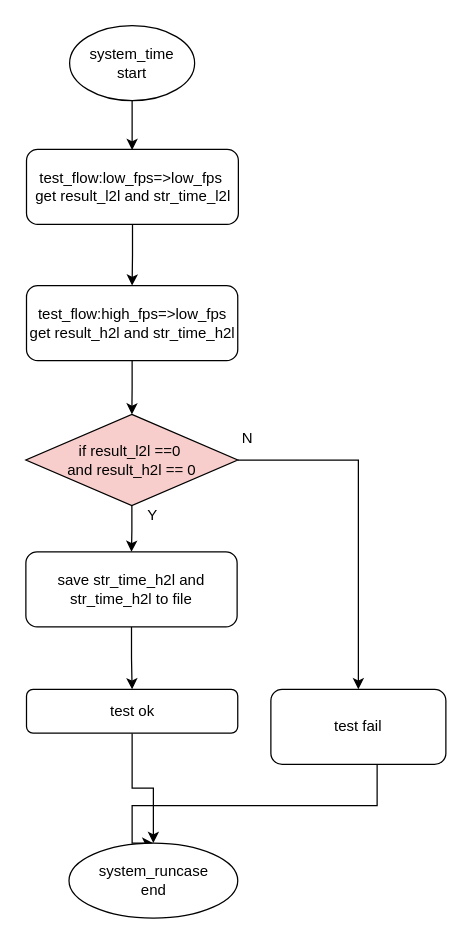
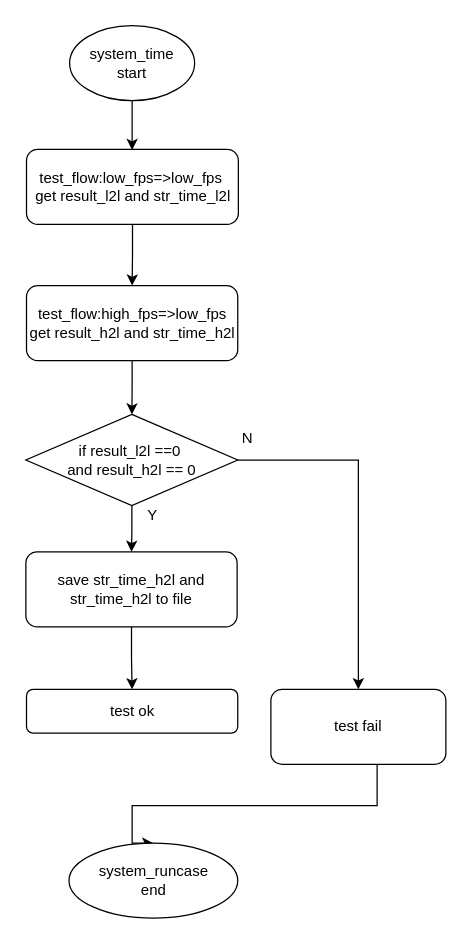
- <mxCell id="10" value="if result_l2l ==0&amp;nbsp;&lt;div&gt;and result_h2l == 0&lt;/div&gt;" style="rhombus;whiteSpace=wrap;html=1;rounded=0;fillColor=#f8cecc;" vertex="1" parent="1"><mxGeometry x="20" y="331" width="169.5" height="73" as="geometry" /></mxCell>
+ <mxCell id="10" value="if result_l2l ==0&amp;nbsp;&lt;div&gt;and result_h2l == 0&lt;/div&gt;" style="rhombus;whiteSpace=wrap;html=1;rounded=0;" vertex="1" parent="1"><mxGeometry x="20" y="331" width="169.5" height="73" as="geometry" /></mxCell>
- <mxCell id="13" value="" style="edgeStyle=orthogonalEdgeStyle;rounded=0;orthogonalLoop=1;jettySize=auto;html=1;" edge="1" parent="1" source="14" target="17"><mxGeometry relative="1" as="geometry" /></mxCell>
